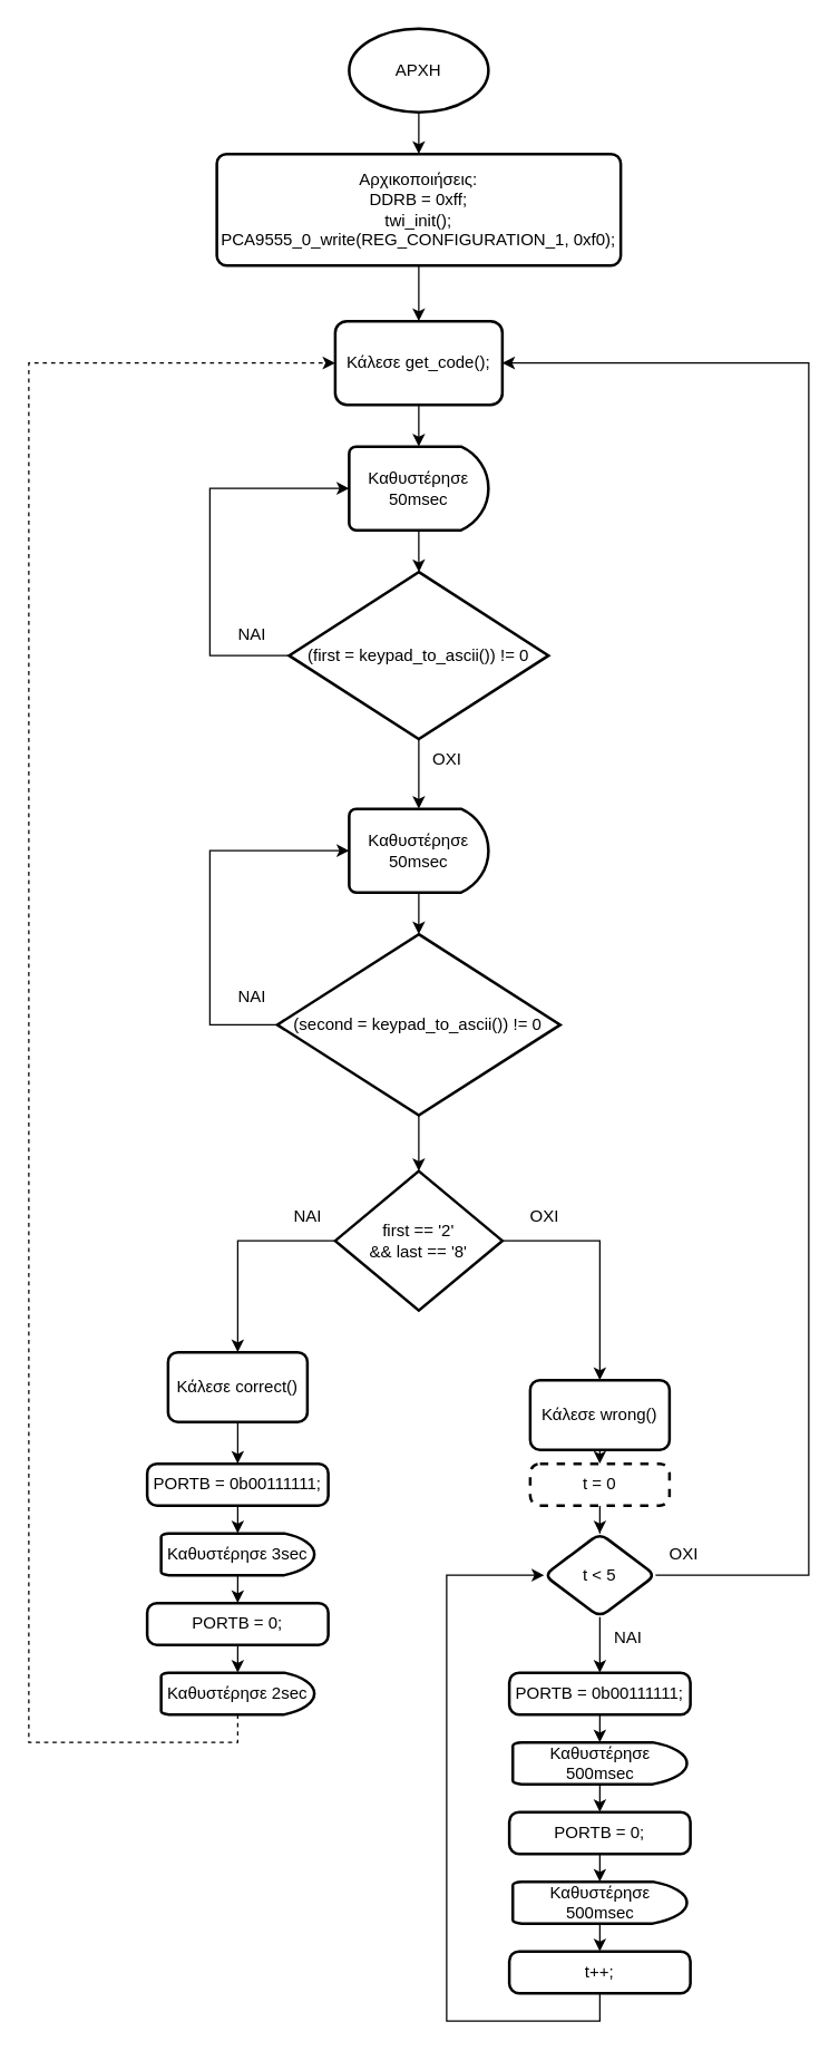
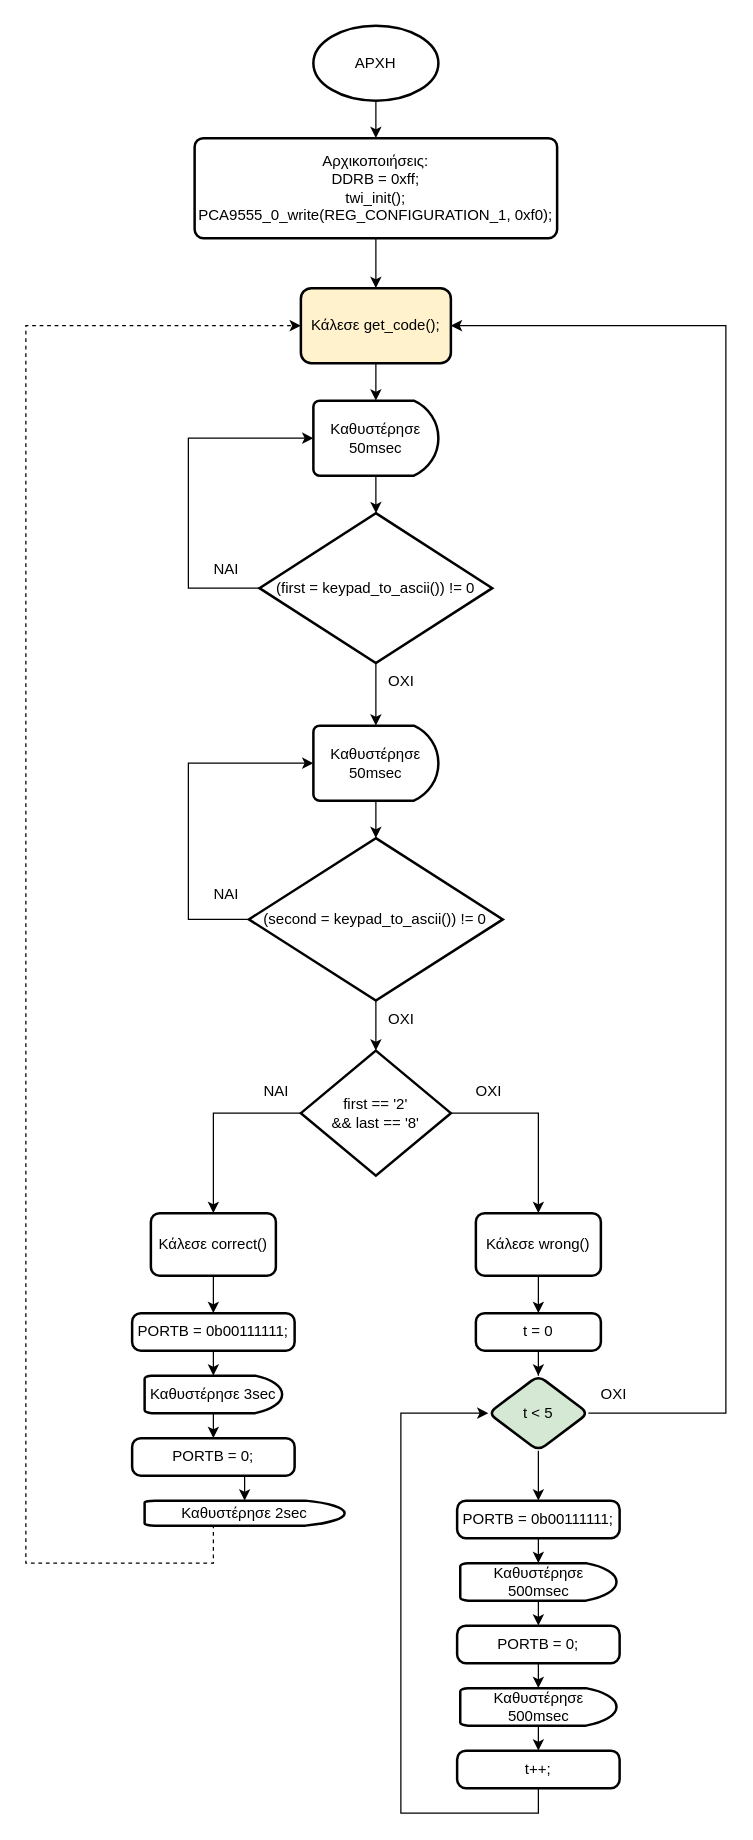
- <mxCell id="7" value="Κάλεσε get_code();" style="whiteSpace=wrap;html=1;rounded=1;arcSize=14;strokeWidth=2;" vertex="1" parent="1"><mxGeometry x="240" y="230" width="120" height="60" as="geometry" /></mxCell>
+ <mxCell id="7" value="Κάλεσε get_code();" style="whiteSpace=wrap;html=1;rounded=1;arcSize=14;strokeWidth=2;fillColor=#fff2cc;" vertex="1" parent="1"><mxGeometry x="240" y="230" width="120" height="60" as="geometry" /></mxCell>
+ <mxCell id="24" value="OXI" style="text;html=1;align=center;verticalAlign=middle;resizable=0;points=[];autosize=1;strokeColor=none;fillColor=none;" vertex="1" parent="1"><mxGeometry x="300" y="800" width="40" height="30" as="geometry" /></mxCell>
- <mxCell id="29" value="Κάλεσε wrong()" style="rounded=1;whiteSpace=wrap;html=1;absoluteArcSize=1;arcSize=14;strokeWidth=2;" vertex="1" parent="1"><mxGeometry x="380" y="990" width="100" height="50" as="geometry" /></mxCell>
+ <mxCell id="29" value="Κάλεσε wrong()" style="rounded=1;whiteSpace=wrap;html=1;absoluteArcSize=1;arcSize=14;strokeWidth=2;" vertex="1" parent="1"><mxGeometry x="380" y="970" width="100" height="50" as="geometry" /></mxCell>
- <mxCell id="40" value="&lt;div&gt;t = 0&lt;/div&gt;" style="rounded=1;whiteSpace=wrap;html=1;absoluteArcSize=1;arcSize=14;strokeWidth=2;dashed=1;" vertex="1" parent="1"><mxGeometry x="380" y="1050" width="100" height="30" as="geometry" /></mxCell>
+ <mxCell id="40" value="&lt;div&gt;t = 0&lt;/div&gt;" style="rounded=1;whiteSpace=wrap;html=1;absoluteArcSize=1;arcSize=14;strokeWidth=2;" vertex="1" parent="1"><mxGeometry x="380" y="1050" width="100" height="30" as="geometry" /></mxCell>
- <mxCell id="43" value="t &amp;lt; 5" style="rhombus;whiteSpace=wrap;html=1;rounded=1;arcSize=14;strokeWidth=2;" vertex="1" parent="1"><mxGeometry x="390" y="1100" width="80" height="60" as="geometry" /></mxCell>
+ <mxCell id="43" value="t &amp;lt; 5" style="rhombus;whiteSpace=wrap;html=1;rounded=1;arcSize=14;strokeWidth=2;fillColor=#d5e8d4;" vertex="1" parent="1"><mxGeometry x="390" y="1100" width="80" height="60" as="geometry" /></mxCell>
- <mxCell id="52" value="NAI" style="text;html=1;align=center;verticalAlign=middle;resizable=0;points=[];autosize=1;strokeColor=none;fillColor=none;" vertex="1" parent="1"><mxGeometry x="430" y="1160" width="40" height="30" as="geometry" /></mxCell>
- <mxCell id="37" value="Καθυστέρησε 2sec" style="strokeWidth=2;html=1;shape=mxgraph.flowchart.delay;whiteSpace=wrap;" vertex="1" parent="1"><mxGeometry x="115" y="1200" width="110" height="30" as="geometry" /></mxCell>
+ <mxCell id="37" value="Καθυστέρησε 2sec" style="strokeWidth=2;html=1;shape=mxgraph.flowchart.delay;whiteSpace=wrap;" vertex="1" parent="1"><mxGeometry x="115" y="1200" width="160" height="20" as="geometry" /></mxCell>
